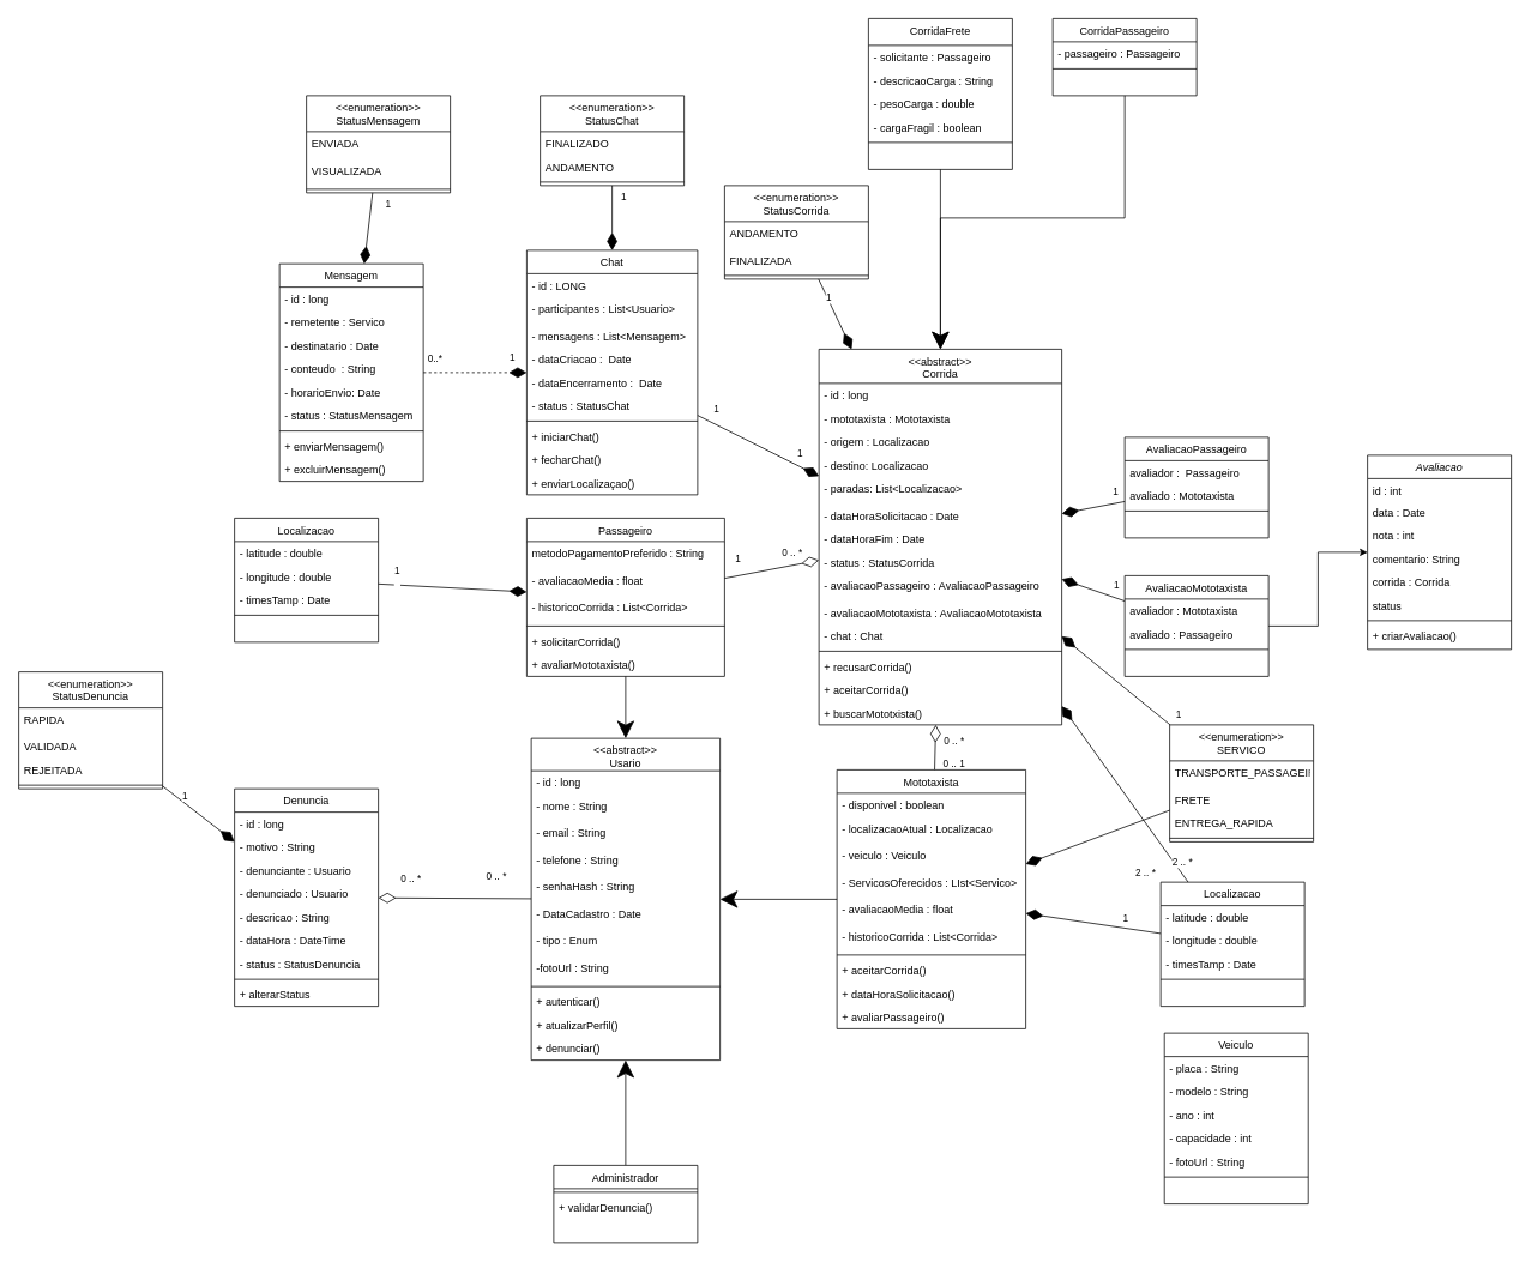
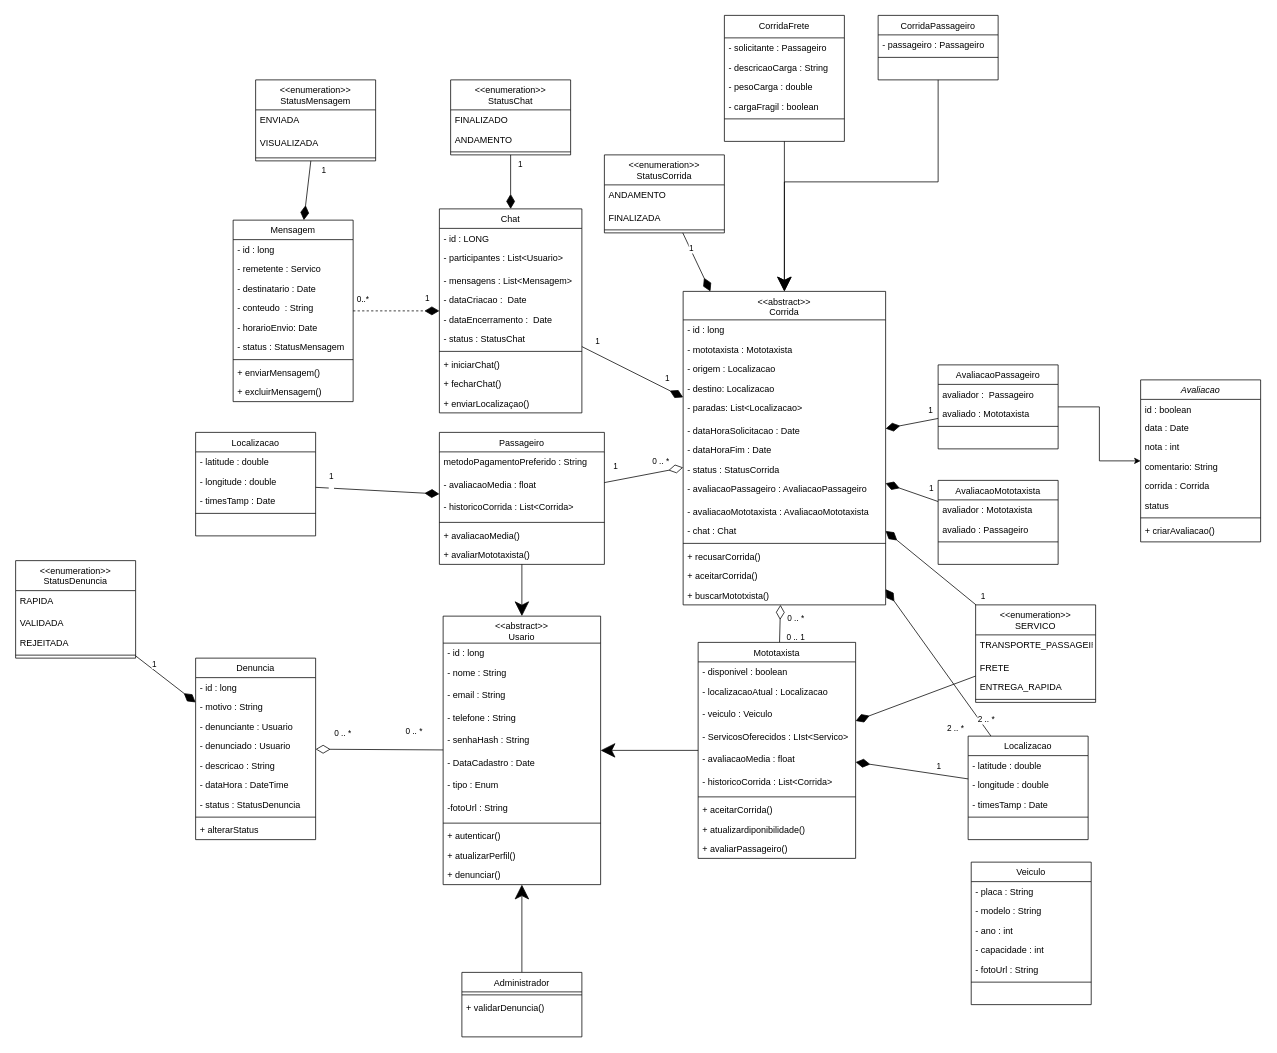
- <mxCell id="57" value="id : int" style="text;align=left;verticalAlign=top;spacingLeft=4;spacingRight=4;overflow=hidden;rotatable=0;points=[[0,0.5],[1,0.5]];portConstraint=eastwest;" parent="56" vertex="1"><mxGeometry y="26" width="160" height="24" as="geometry" /></mxCell>
+ <mxCell id="57" value="id : boolean" style="text;align=left;verticalAlign=top;spacingLeft=4;spacingRight=4;overflow=hidden;rotatable=0;points=[[0,0.5],[1,0.5]];portConstraint=eastwest;" parent="56" vertex="1"><mxGeometry y="26" width="160" height="24" as="geometry" /></mxCell>
+ <mxCell id="70" style="edgeStyle=orthogonalEdgeStyle;rounded=0;orthogonalLoop=1;jettySize=auto;html=1;" parent="1" source="73" target="56" edge="1"><mxGeometry relative="1" as="geometry" /></mxCell>
- <mxCell id="65" style="edgeStyle=orthogonalEdgeStyle;rounded=0;orthogonalLoop=1;jettySize=auto;html=1;" parent="1" source="66" target="56" edge="1"><mxGeometry relative="1" as="geometry" /></mxCell>
- <mxCell id="126" value="+ solicitarCorrida()" style="text;align=left;verticalAlign=top;spacingLeft=4;spacingRight=4;overflow=hidden;rotatable=0;points=[[0,0.5],[1,0.5]];portConstraint=eastwest;" parent="121" vertex="1"><mxGeometry y="124" width="220" height="26" as="geometry" /></mxCell>
+ <mxCell id="126" value="+ avaliacaoMedia()" style="text;align=left;verticalAlign=top;spacingLeft=4;spacingRight=4;overflow=hidden;rotatable=0;points=[[0,0.5],[1,0.5]];portConstraint=eastwest;" parent="121" vertex="1"><mxGeometry y="124" width="220" height="26" as="geometry" /></mxCell>
- <mxCell id="92" value="+ dataHoraSolicitacao()" style="text;align=left;verticalAlign=top;spacingLeft=4;spacingRight=4;overflow=hidden;rotatable=0;points=[[0,0.5],[1,0.5]];portConstraint=eastwest;" parent="83" vertex="1"><mxGeometry y="236" width="210" height="26" as="geometry" /></mxCell>
+ <mxCell id="92" value="+ atualizardiponibilidade()" style="text;align=left;verticalAlign=top;spacingLeft=4;spacingRight=4;overflow=hidden;rotatable=0;points=[[0,0.5],[1,0.5]];portConstraint=eastwest;" parent="83" vertex="1"><mxGeometry y="236" width="210" height="26" as="geometry" /></mxCell>
